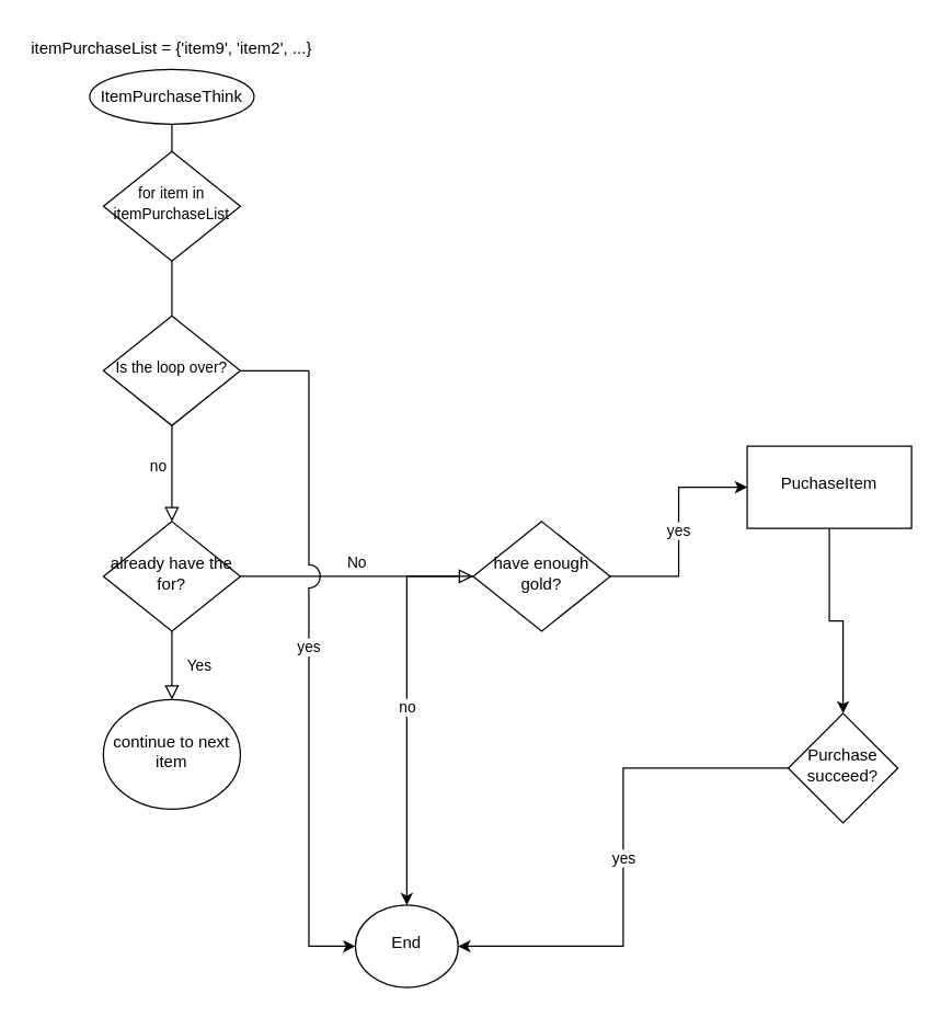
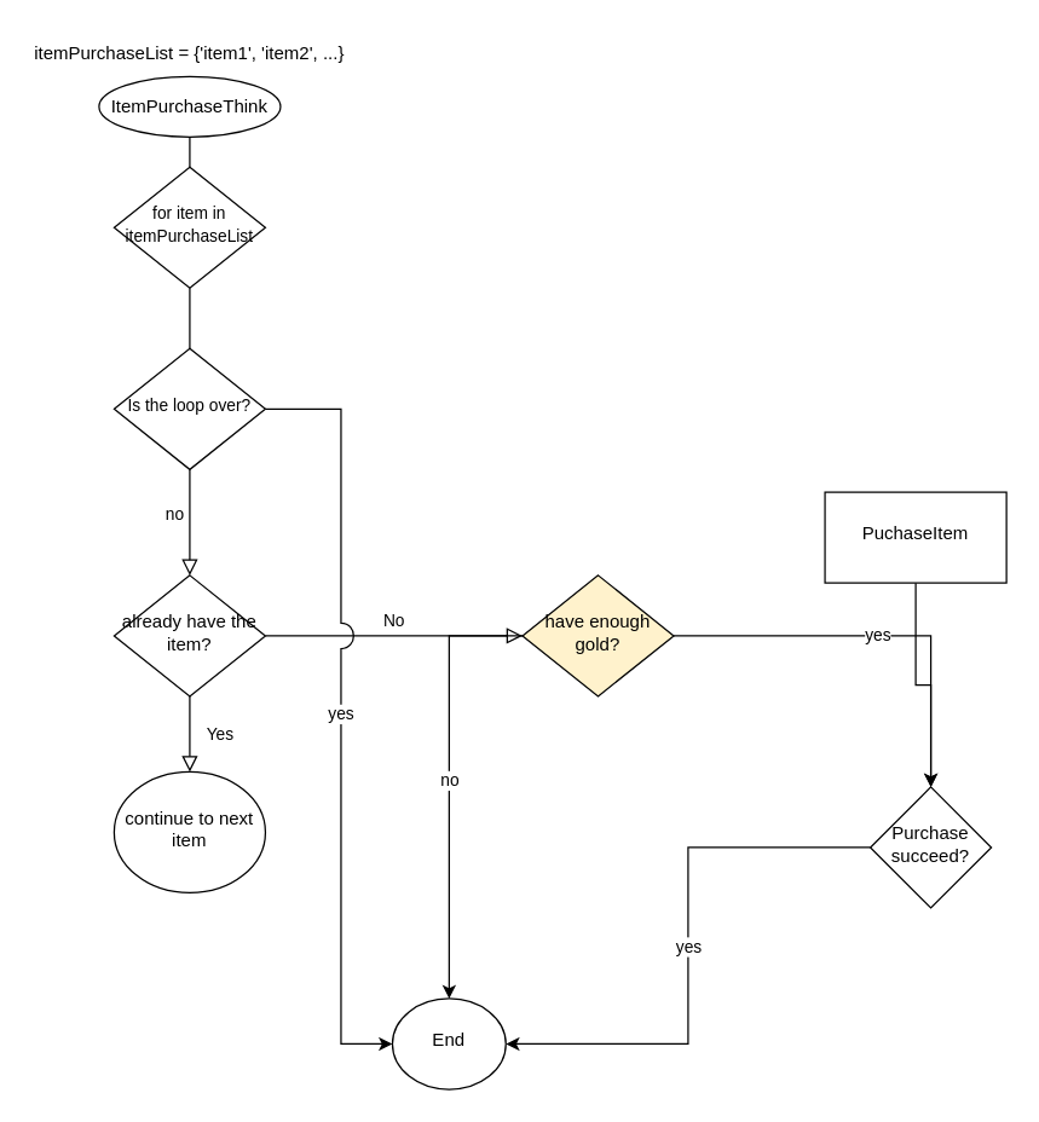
- <mxCell id="9" value="itemPurchaseList = {'item9', 'item2', ...}" style="text;html=1;strokeColor=none;fillColor=none;align=center;verticalAlign=middle;whiteSpace=wrap;rounded=0;movable=1;resizable=1;rotatable=1;deletable=1;editable=1;connectable=1;" vertex="1" parent="7"><mxGeometry width="210" height="30" as="geometry" /></mxCell>
+ <mxCell id="9" value="itemPurchaseList = {'item1', 'item2', ...}" style="text;html=1;strokeColor=none;fillColor=none;align=center;verticalAlign=middle;whiteSpace=wrap;rounded=0;movable=1;resizable=1;rotatable=1;deletable=1;editable=1;connectable=1;" vertex="1" parent="7"><mxGeometry width="210" height="30" as="geometry" /></mxCell>
- <mxCell id="12" value="yes" style="edgeStyle=orthogonalEdgeStyle;rounded=0;orthogonalLoop=1;jettySize=auto;html=1;" edge="1" parent="1" source="14" target="16"><mxGeometry relative="1" as="geometry" /></mxCell>
+ <mxCell id="12" value="yes" style="edgeStyle=orthogonalEdgeStyle;rounded=0;orthogonalLoop=1;jettySize=auto;html=1;" edge="1" parent="1" source="14" target="18"><mxGeometry relative="1" as="geometry" /></mxCell>
- <mxCell id="5" value="already have the for?" style="rhombus;whiteSpace=wrap;html=1;shadow=0;fontFamily=Helvetica;fontSize=12;align=center;strokeWidth=1;spacing=6;spacingTop=-4;" parent="1" vertex="1"><mxGeometry x="75" y="380" width="100" height="80" as="geometry" /></mxCell>
+ <mxCell id="5" value="already have the item?" style="rhombus;whiteSpace=wrap;html=1;shadow=0;fontFamily=Helvetica;fontSize=12;align=center;strokeWidth=1;spacing=6;spacingTop=-4;" parent="1" vertex="1"><mxGeometry x="75" y="380" width="100" height="80" as="geometry" /></mxCell>
- <mxCell id="14" value="have enough gold?" style="rhombus;whiteSpace=wrap;html=1;shadow=0;fontFamily=Helvetica;fontSize=12;align=center;strokeWidth=1;spacing=6;spacingTop=-4;" vertex="1" parent="1"><mxGeometry x="345" y="380" width="100" height="80" as="geometry" /></mxCell>
+ <mxCell id="14" value="have enough gold?" style="rhombus;whiteSpace=wrap;html=1;shadow=0;fontFamily=Helvetica;fontSize=12;align=center;strokeWidth=1;spacing=6;spacingTop=-4;fillColor=#fff2cc;" vertex="1" parent="1"><mxGeometry x="345" y="380" width="100" height="80" as="geometry" /></mxCell>
